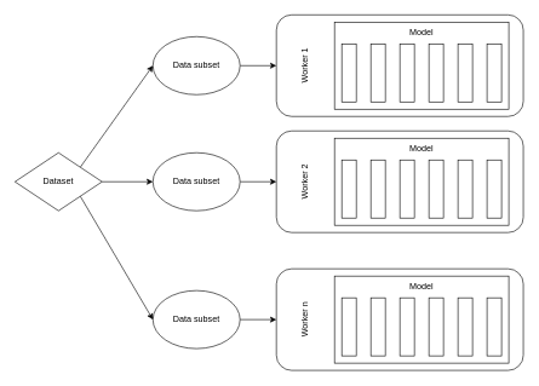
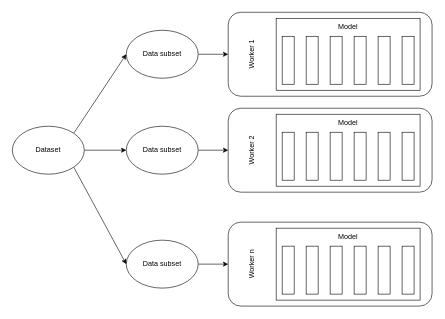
- <mxCell id="42" value="Dataset" style="rhombus;whiteSpace=wrap;html=1;" vertex="1" parent="1"><mxGeometry x="20" y="210" width="120" height="80" as="geometry" /></mxCell>
+ <mxCell id="42" value="Dataset" style="ellipse;whiteSpace=wrap;html=1;" vertex="1" parent="1"><mxGeometry x="20" y="210" width="120" height="80" as="geometry" /></mxCell>
